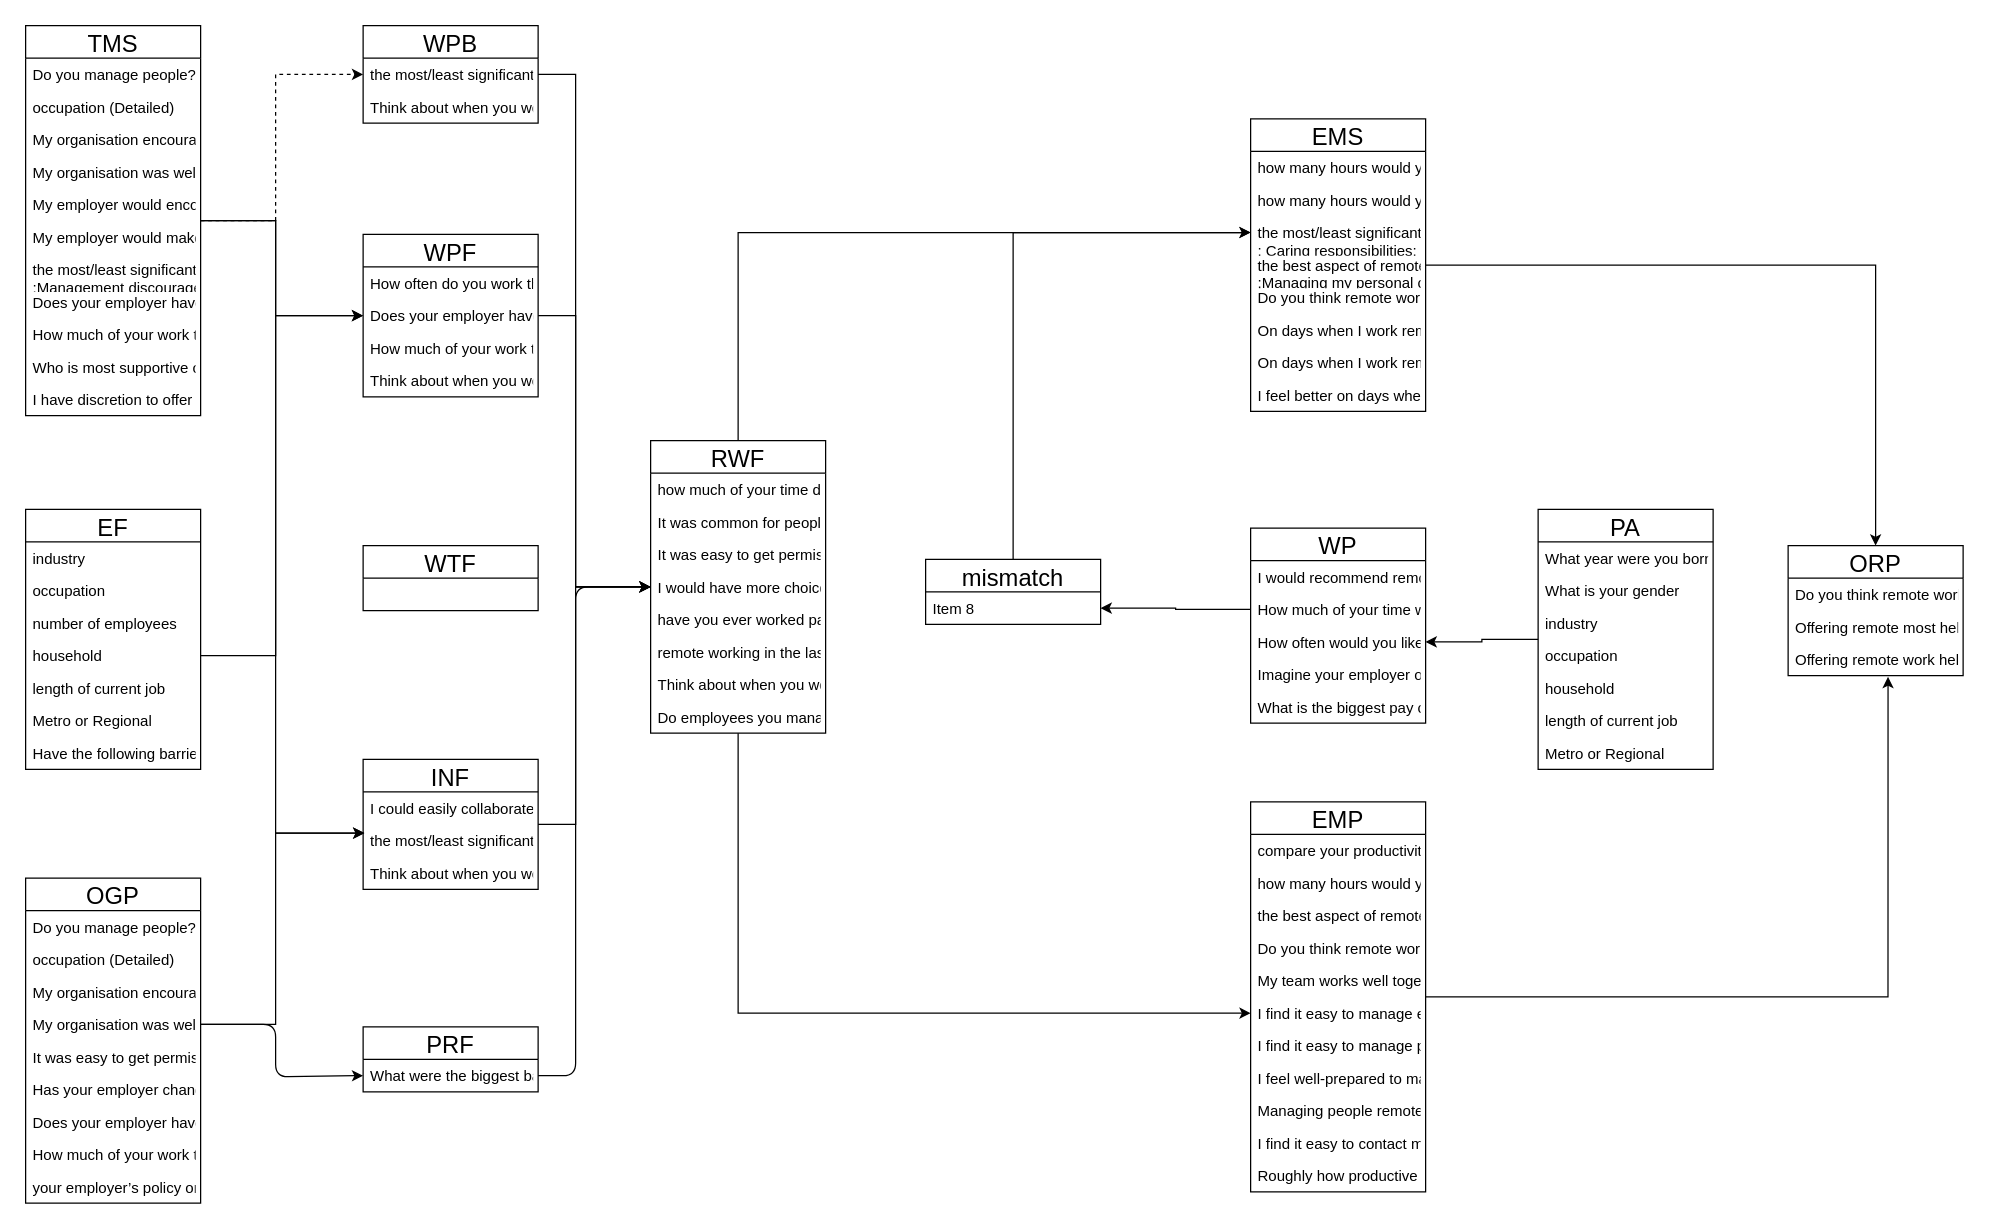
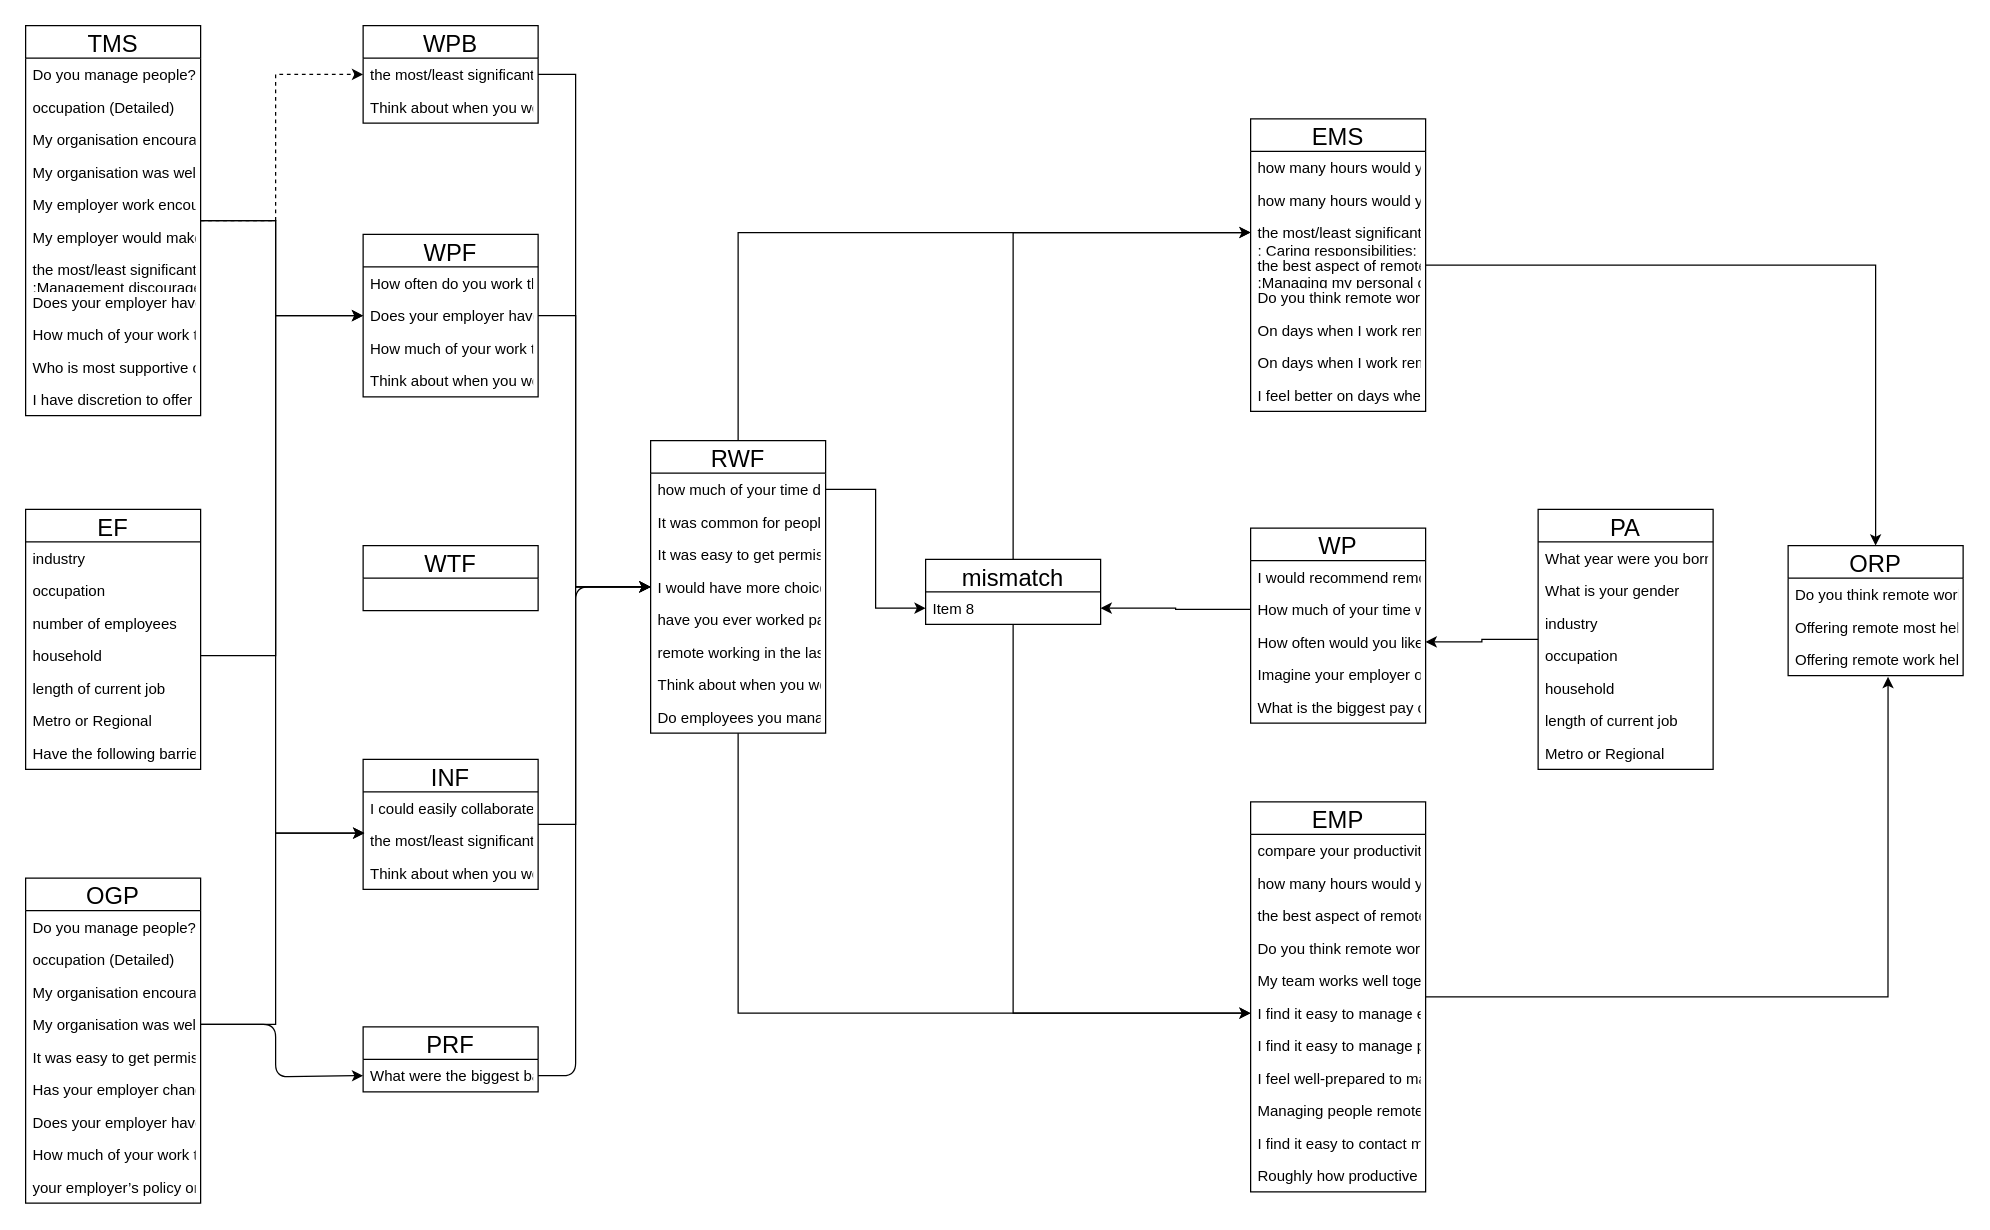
- <mxCell id="27" value="My employer would encourage more remote working" style="text;strokeColor=none;fillColor=none;align=left;verticalAlign=top;spacingLeft=4;spacingRight=4;overflow=hidden;rotatable=0;points=[[0,0.5],[1,0.5]];portConstraint=eastwest;" parent="22" vertex="1"><mxGeometry y="130" width="140" height="26" as="geometry" /></mxCell>
+ <mxCell id="27" value="My employer work encourage more remote working" style="text;strokeColor=none;fillColor=none;align=left;verticalAlign=top;spacingLeft=4;spacingRight=4;overflow=hidden;rotatable=0;points=[[0,0.5],[1,0.5]];portConstraint=eastwest;" parent="22" vertex="1"><mxGeometry y="130" width="140" height="26" as="geometry" /></mxCell>
+ <mxCell id="109" style="edgeStyle=orthogonalEdgeStyle;rounded=0;orthogonalLoop=1;jettySize=auto;html=1;entryX=0;entryY=0.5;entryDx=0;entryDy=0;startArrow=none;startFill=0;endArrow=classic;endFill=1;fontSize=19;" parent="1" source="70" target="107" edge="1"><mxGeometry relative="1" as="geometry" /></mxCell>
+ <mxCell id="105" style="edgeStyle=orthogonalEdgeStyle;rounded=0;orthogonalLoop=1;jettySize=auto;html=1;entryX=0;entryY=0.5;entryDx=0;entryDy=0;startArrow=none;startFill=0;endArrow=classic;endFill=1;fontSize=19;" parent="1" source="106" target="61" edge="1"><mxGeometry relative="1" as="geometry" /></mxCell>
